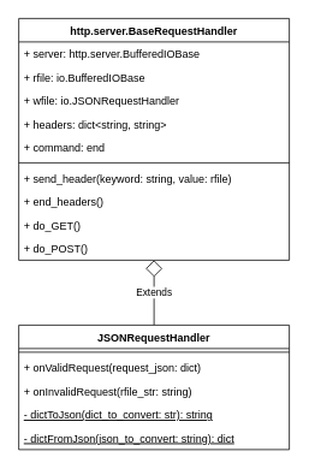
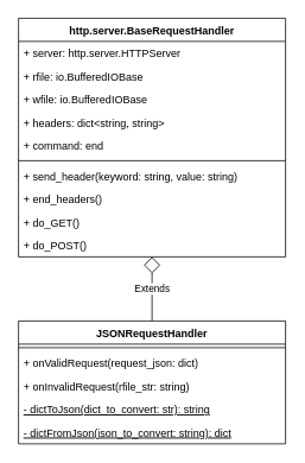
- <mxCell id="3" value="+ server: http.server.BufferedIOBase" style="text;strokeColor=none;fillColor=none;align=left;verticalAlign=top;spacingLeft=4;spacingRight=4;overflow=hidden;rotatable=0;points=[[0,0.5],[1,0.5]];portConstraint=eastwest;" parent="2" vertex="1"><mxGeometry y="26" width="300" height="26" as="geometry" /></mxCell>
+ <mxCell id="3" value="+ server: http.server.HTTPServer" style="text;strokeColor=none;fillColor=none;align=left;verticalAlign=top;spacingLeft=4;spacingRight=4;overflow=hidden;rotatable=0;points=[[0,0.5],[1,0.5]];portConstraint=eastwest;" parent="2" vertex="1"><mxGeometry y="26" width="300" height="26" as="geometry" /></mxCell>
- <mxCell id="5" value="+ wfile: io.JSONRequestHandler" style="text;strokeColor=none;fillColor=none;align=left;verticalAlign=top;spacingLeft=4;spacingRight=4;overflow=hidden;rotatable=0;points=[[0,0.5],[1,0.5]];portConstraint=eastwest;" parent="2" vertex="1"><mxGeometry y="78" width="300" height="26" as="geometry" /></mxCell>
+ <mxCell id="5" value="+ wfile: io.BufferedIOBase" style="text;strokeColor=none;fillColor=none;align=left;verticalAlign=top;spacingLeft=4;spacingRight=4;overflow=hidden;rotatable=0;points=[[0,0.5],[1,0.5]];portConstraint=eastwest;" parent="2" vertex="1"><mxGeometry y="78" width="300" height="26" as="geometry" /></mxCell>
- <mxCell id="9" value="+ send_header(keyword: string, value: rfile)" style="text;strokeColor=none;fillColor=none;align=left;verticalAlign=top;spacingLeft=4;spacingRight=4;overflow=hidden;rotatable=0;points=[[0,0.5],[1,0.5]];portConstraint=eastwest;" parent="2" vertex="1"><mxGeometry y="164" width="300" height="26" as="geometry" /></mxCell>
+ <mxCell id="9" value="+ send_header(keyword: string, value: string)" style="text;strokeColor=none;fillColor=none;align=left;verticalAlign=top;spacingLeft=4;spacingRight=4;overflow=hidden;rotatable=0;points=[[0,0.5],[1,0.5]];portConstraint=eastwest;" parent="2" vertex="1"><mxGeometry y="164" width="300" height="26" as="geometry" /></mxCell>
